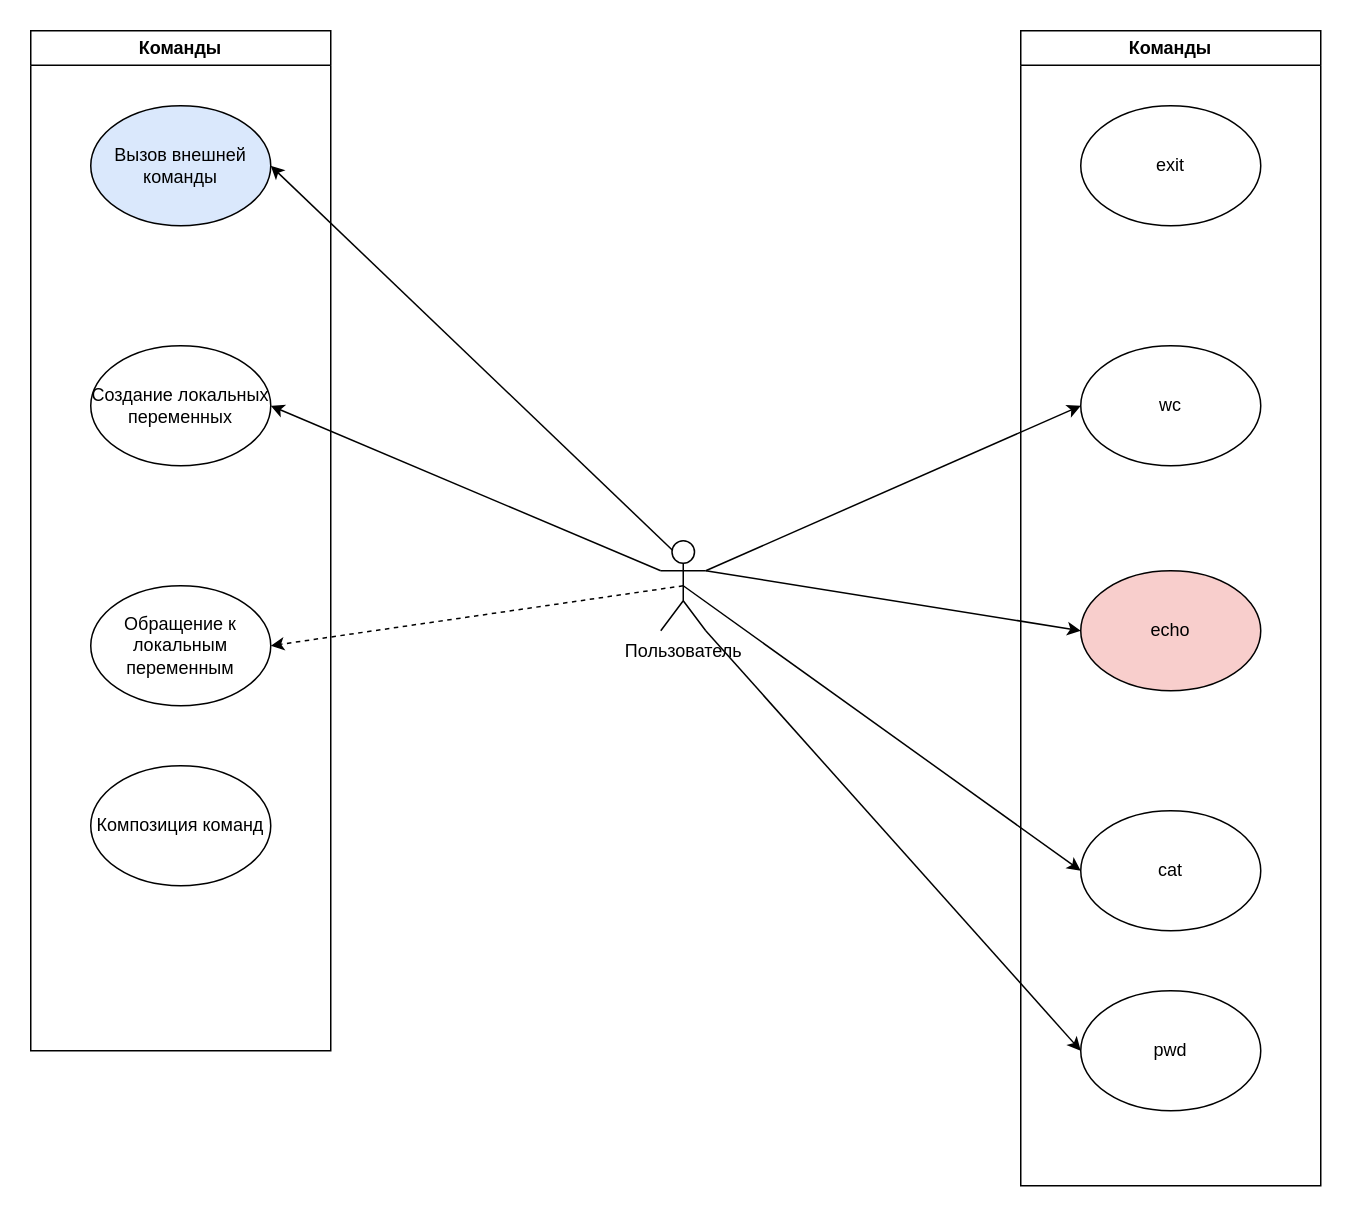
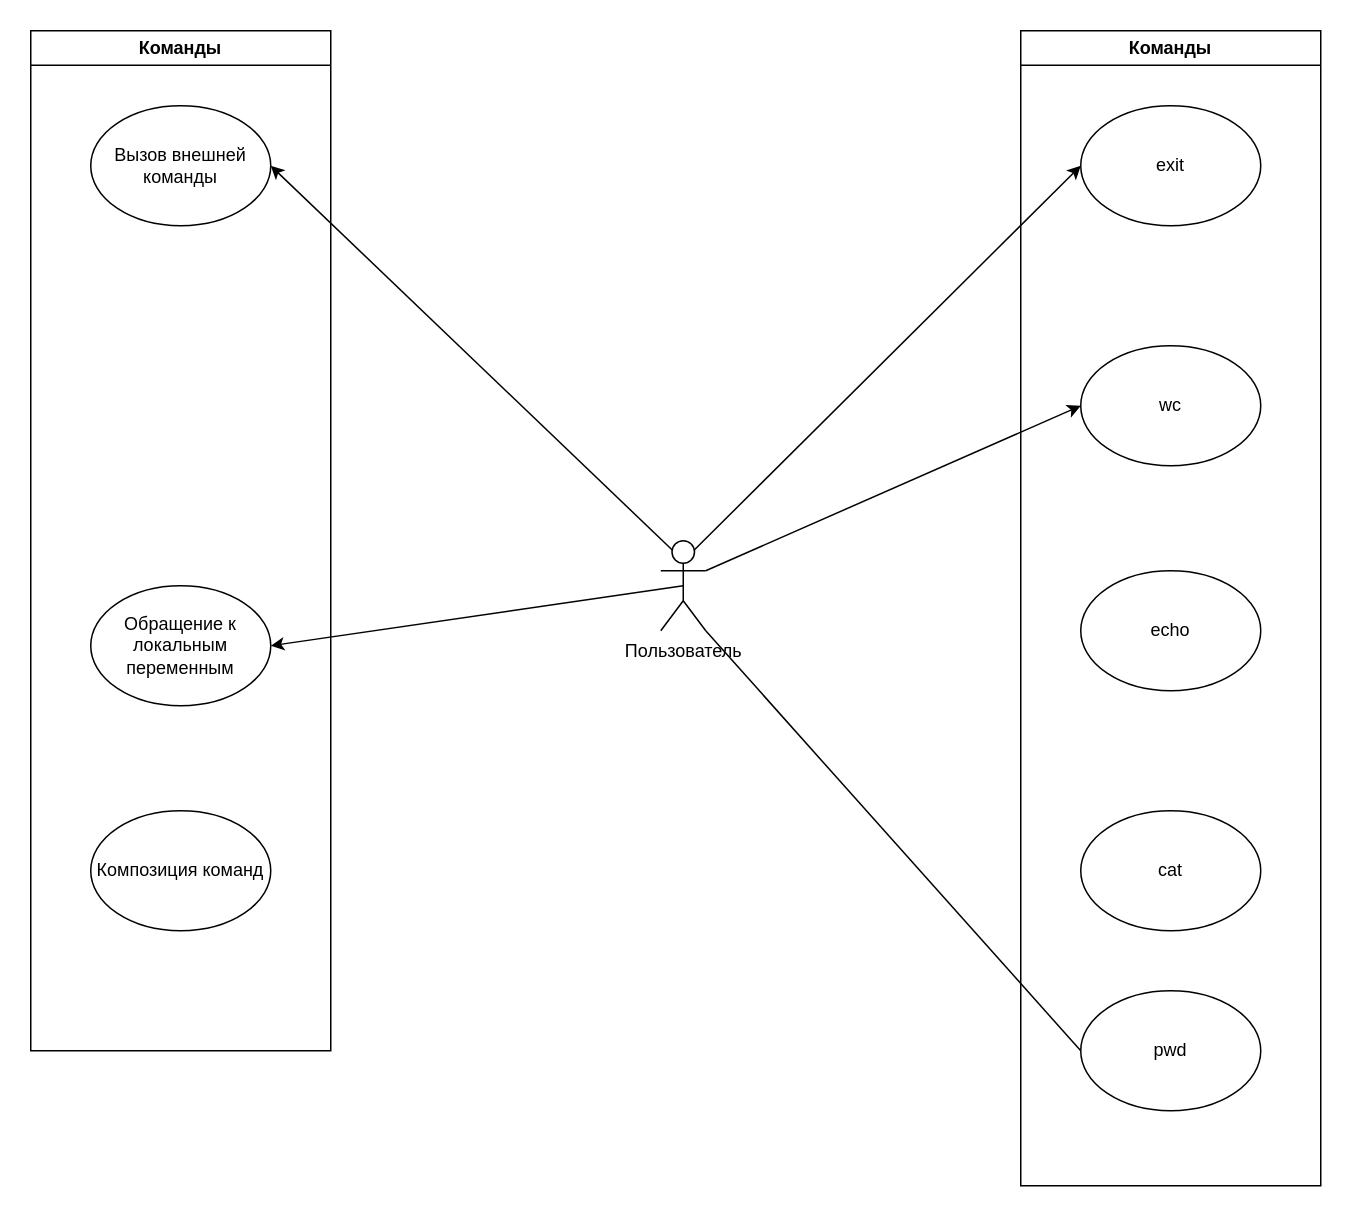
- <mxCell id="10" value="Вызов внешней команды" style="ellipse;whiteSpace=wrap;html=1;fillColor=#dae8fc;" vertex="1" parent="9"><mxGeometry x="40" y="50" width="120" height="80" as="geometry" /></mxCell>
+ <mxCell id="10" value="Вызов внешней команды" style="ellipse;whiteSpace=wrap;html=1;" vertex="1" parent="9"><mxGeometry x="40" y="50" width="120" height="80" as="geometry" /></mxCell>
+ <mxCell id="14" value="" style="endArrow=classic;html=1;rounded=0;exitX=0.75;exitY=0.1;exitDx=0;exitDy=0;exitPerimeter=0;entryX=0;entryY=0.5;entryDx=0;entryDy=0;" edge="1" parent="1" source="2" target="8"><mxGeometry width="50" height="50" relative="1" as="geometry"><mxPoint x="520" y="280" as="sourcePoint" /><mxPoint x="570" y="230" as="targetPoint" /></mxGeometry></mxCell>
- <mxCell id="11" value="Создание локальных переменных" style="ellipse;whiteSpace=wrap;html=1;" vertex="1" parent="9"><mxGeometry x="40" y="210" width="120" height="80" as="geometry" /></mxCell>
- <mxCell id="20" value="" style="endArrow=classic;html=1;rounded=0;entryX=1;entryY=0.5;entryDx=0;entryDy=0;exitX=0;exitY=0.333;exitDx=0;exitDy=0;exitPerimeter=0;" edge="1" parent="1" source="2" target="11"><mxGeometry width="50" height="50" relative="1" as="geometry"><mxPoint x="310" y="430" as="sourcePoint" /><mxPoint x="360" y="380" as="targetPoint" /></mxGeometry></mxCell>
- <mxCell id="16" value="" style="endArrow=classic;html=1;rounded=0;exitX=1;exitY=0.333;exitDx=0;exitDy=0;exitPerimeter=0;entryX=0;entryY=0.5;entryDx=0;entryDy=0;" edge="1" parent="1" source="2" target="5"><mxGeometry width="50" height="50" relative="1" as="geometry"><mxPoint x="540" y="530" as="sourcePoint" /><mxPoint x="590" y="480" as="targetPoint" /></mxGeometry></mxCell>
- <mxCell id="21" value="" style="endArrow=classic;html=1;rounded=0;entryX=1;entryY=0.5;entryDx=0;entryDy=0;exitX=0.5;exitY=0.5;exitDx=0;exitDy=0;exitPerimeter=0;dashed=1;" edge="1" parent="1" source="2" target="12"><mxGeometry width="50" height="50" relative="1" as="geometry"><mxPoint x="340" y="490" as="sourcePoint" /><mxPoint x="390" y="440" as="targetPoint" /></mxGeometry></mxCell>
+ <mxCell id="21" value="" style="endArrow=classic;html=1;rounded=0;entryX=1;entryY=0.5;entryDx=0;entryDy=0;exitX=0.5;exitY=0.5;exitDx=0;exitDy=0;exitPerimeter=0;" edge="1" parent="1" source="2" target="12"><mxGeometry width="50" height="50" relative="1" as="geometry"><mxPoint x="340" y="490" as="sourcePoint" /><mxPoint x="390" y="440" as="targetPoint" /></mxGeometry></mxCell>
- <mxCell id="5" value="echo" style="ellipse;whiteSpace=wrap;html=1;fillColor=#f8cecc;" vertex="1" parent="3"><mxGeometry x="40" y="360" width="120" height="80" as="geometry" /></mxCell>
+ <mxCell id="5" value="echo" style="ellipse;whiteSpace=wrap;html=1;" vertex="1" parent="3"><mxGeometry x="40" y="360" width="120" height="80" as="geometry" /></mxCell>
- <mxCell id="17" value="" style="endArrow=classic;html=1;rounded=0;exitX=0.5;exitY=0.5;exitDx=0;exitDy=0;exitPerimeter=0;entryX=0;entryY=0.5;entryDx=0;entryDy=0;" edge="1" parent="1" source="2" target="6"><mxGeometry width="50" height="50" relative="1" as="geometry"><mxPoint x="480" y="450" as="sourcePoint" /><mxPoint x="610" y="530" as="targetPoint" /></mxGeometry></mxCell>
- <mxCell id="13" value="Композиция команд" style="ellipse;whiteSpace=wrap;html=1;" vertex="1" parent="9"><mxGeometry x="40" y="490" width="120" height="80" as="geometry" /></mxCell>
+ <mxCell id="13" value="Композиция команд" style="ellipse;whiteSpace=wrap;html=1;" vertex="1" parent="9"><mxGeometry x="40" y="520" width="120" height="80" as="geometry" /></mxCell>
- <mxCell id="18" value="" style="endArrow=classic;html=1;rounded=0;entryX=0;entryY=0.5;entryDx=0;entryDy=0;exitX=1;exitY=1;exitDx=0;exitDy=0;exitPerimeter=0;" edge="1" parent="1" source="2" target="7"><mxGeometry width="50" height="50" relative="1" as="geometry"><mxPoint x="540" y="610" as="sourcePoint" /><mxPoint x="590" y="560" as="targetPoint" /></mxGeometry></mxCell>
+ <mxCell id="18" value="" style="endArrow=none;html=1;rounded=0;entryX=0;entryY=0.5;entryDx=0;entryDy=0;exitX=1;exitY=1;exitDx=0;exitDy=0;exitPerimeter=0;" edge="1" parent="1" source="2" target="7"><mxGeometry width="50" height="50" relative="1" as="geometry"><mxPoint x="540" y="610" as="sourcePoint" /><mxPoint x="590" y="560" as="targetPoint" /></mxGeometry></mxCell>
